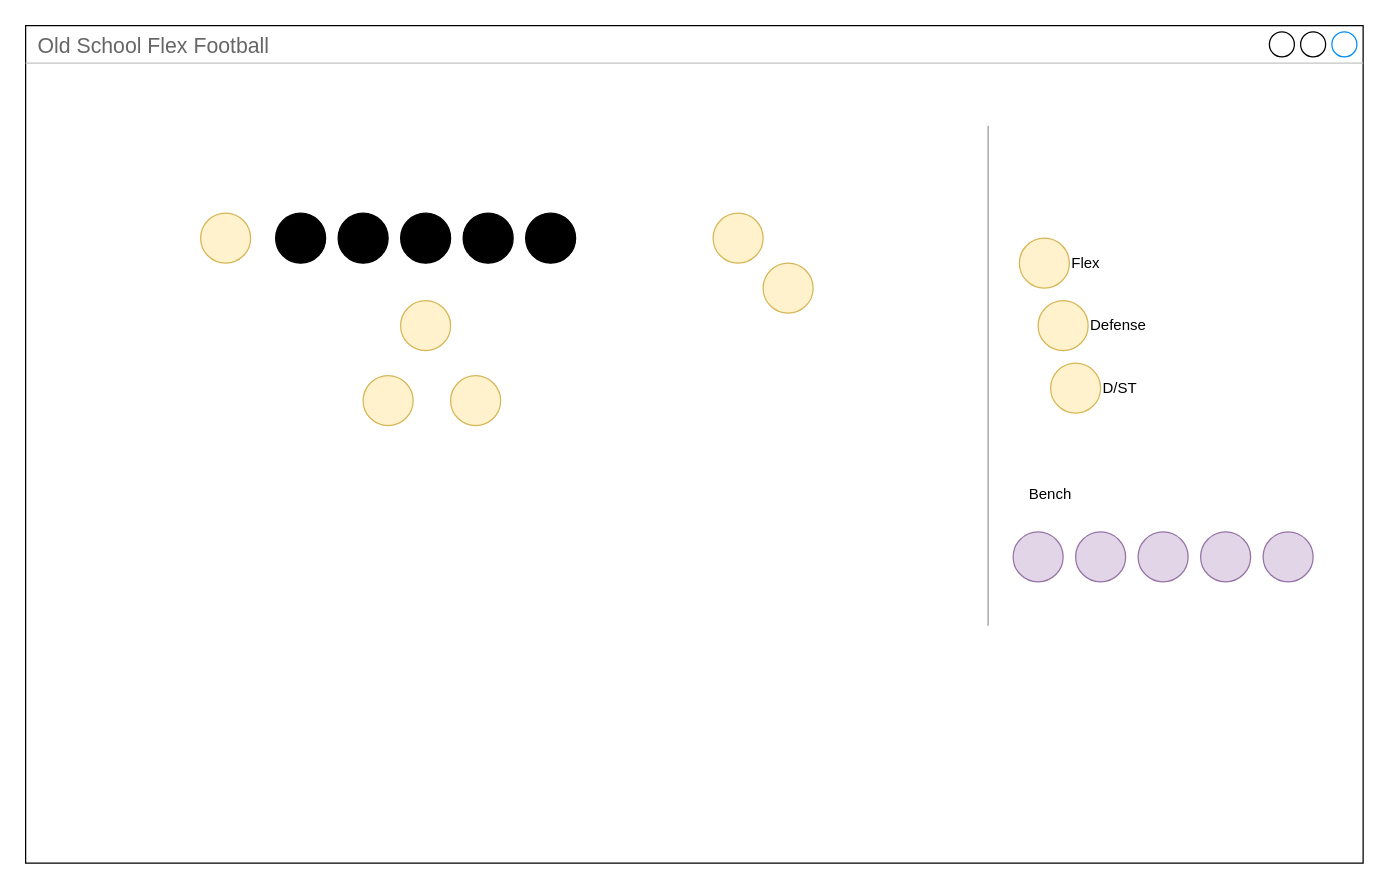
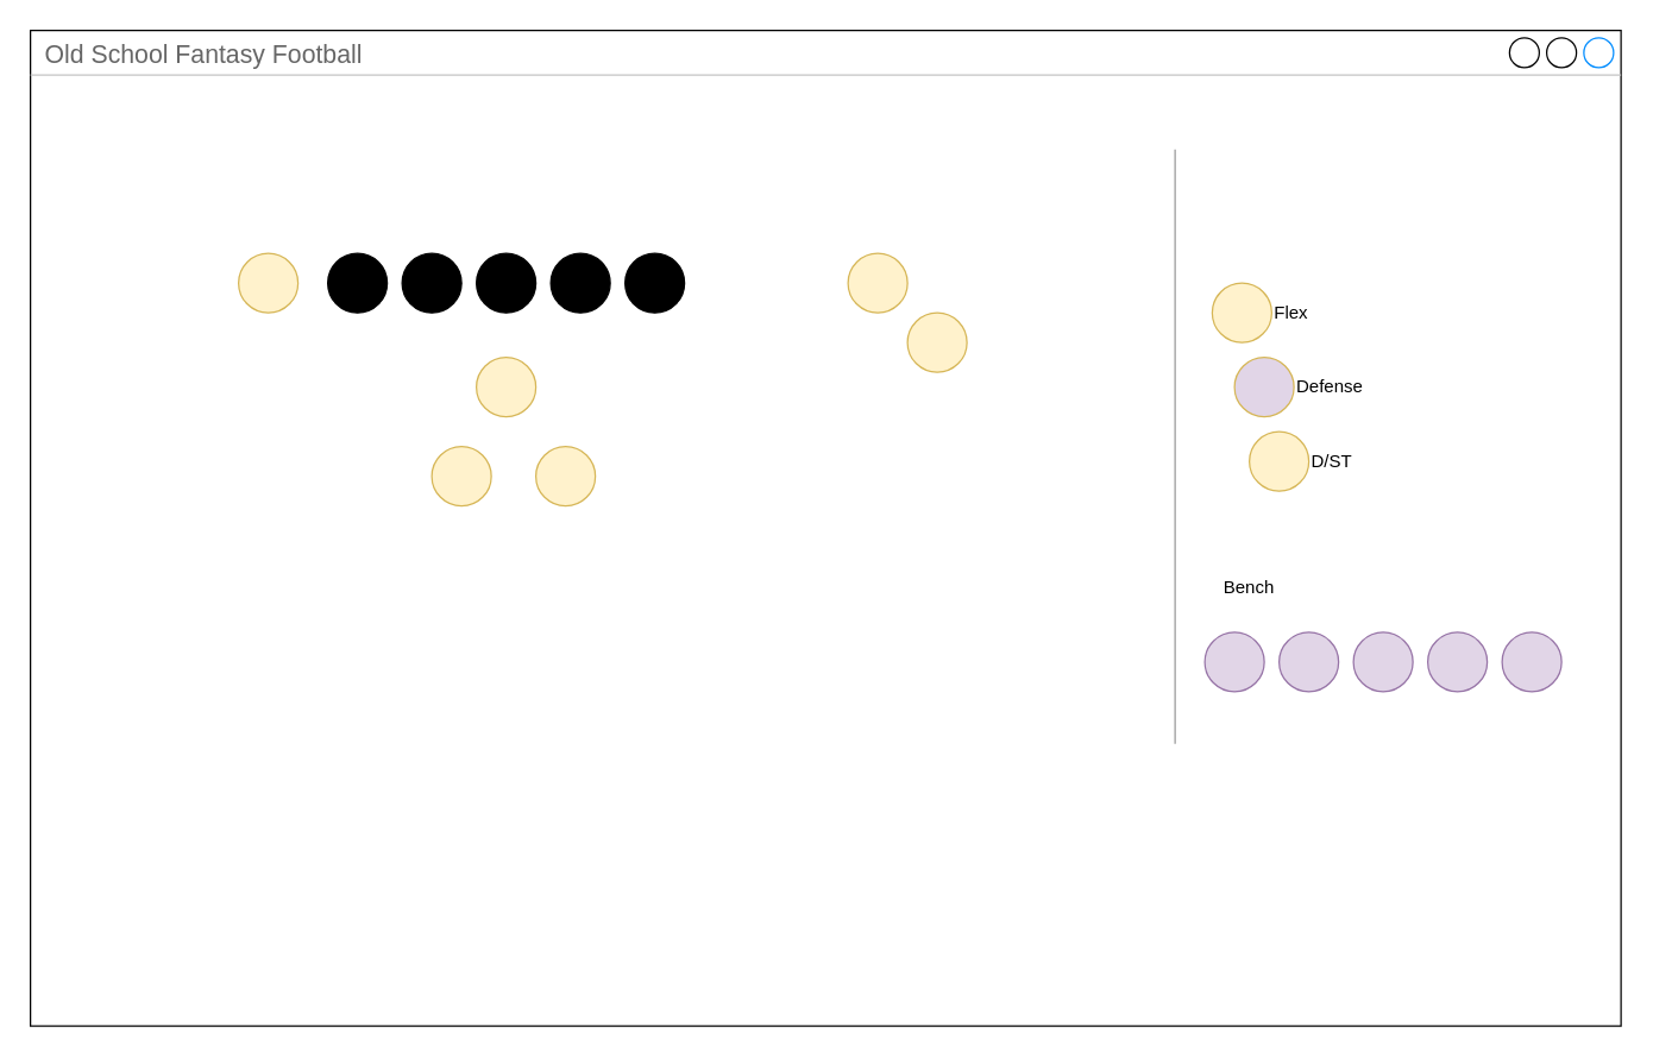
- <mxCell id="2" value="Old School Flex Football" style="strokeWidth=1;shadow=0;dashed=0;align=center;html=1;shape=mxgraph.mockup.containers.window;align=left;verticalAlign=top;spacingLeft=8;strokeColor2=#008cff;strokeColor3=#c4c4c4;fontColor=#666666;mainText=;fontSize=17;labelBackgroundColor=none;" vertex="1" parent="1"><mxGeometry x="20" y="20" width="1070" height="670" as="geometry" /></mxCell>
+ <mxCell id="2" value="Old School Fantasy Football" style="strokeWidth=1;shadow=0;dashed=0;align=center;html=1;shape=mxgraph.mockup.containers.window;align=left;verticalAlign=top;spacingLeft=8;strokeColor2=#008cff;strokeColor3=#c4c4c4;fontColor=#666666;mainText=;fontSize=17;labelBackgroundColor=none;" vertex="1" parent="1"><mxGeometry x="20" y="20" width="1070" height="670" as="geometry" /></mxCell>
- <mxCell id="14" value="Defense" style="ellipse;whiteSpace=wrap;html=1;aspect=fixed;fillColor=#fff2cc;strokeColor=#d6b656;labelPosition=right;verticalLabelPosition=middle;align=left;verticalAlign=middle;" vertex="1" parent="1"><mxGeometry x="830" y="240" width="40" height="40" as="geometry" /></mxCell>
+ <mxCell id="14" value="Defense" style="ellipse;whiteSpace=wrap;html=1;aspect=fixed;fillColor=#e1d5e7;strokeColor=#d6b656;labelPosition=right;verticalLabelPosition=middle;align=left;verticalAlign=middle;" vertex="1" parent="1"><mxGeometry x="830" y="240" width="40" height="40" as="geometry" /></mxCell>
